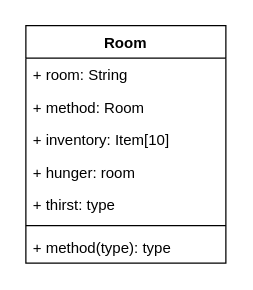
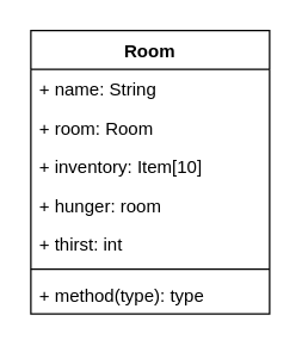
- <mxCell id="3" value="+ room: String" style="text;strokeColor=none;fillColor=none;align=left;verticalAlign=top;spacingLeft=4;spacingRight=4;overflow=hidden;rotatable=0;points=[[0,0.5],[1,0.5]];portConstraint=eastwest;" vertex="1" parent="2"><mxGeometry y="26" width="160" height="26" as="geometry" /></mxCell>
+ <mxCell id="3" value="+ name: String" style="text;strokeColor=none;fillColor=none;align=left;verticalAlign=top;spacingLeft=4;spacingRight=4;overflow=hidden;rotatable=0;points=[[0,0.5],[1,0.5]];portConstraint=eastwest;" vertex="1" parent="2"><mxGeometry y="26" width="160" height="26" as="geometry" /></mxCell>
- <mxCell id="4" value="+ method: Room" style="text;strokeColor=none;fillColor=none;align=left;verticalAlign=top;spacingLeft=4;spacingRight=4;overflow=hidden;rotatable=0;points=[[0,0.5],[1,0.5]];portConstraint=eastwest;" vertex="1" parent="2"><mxGeometry y="52" width="160" height="26" as="geometry" /></mxCell>
+ <mxCell id="4" value="+ room: Room" style="text;strokeColor=none;fillColor=none;align=left;verticalAlign=top;spacingLeft=4;spacingRight=4;overflow=hidden;rotatable=0;points=[[0,0.5],[1,0.5]];portConstraint=eastwest;" vertex="1" parent="2"><mxGeometry y="52" width="160" height="26" as="geometry" /></mxCell>
- <mxCell id="7" value="+ thirst: type" style="text;strokeColor=none;fillColor=none;align=left;verticalAlign=top;spacingLeft=4;spacingRight=4;overflow=hidden;rotatable=0;points=[[0,0.5],[1,0.5]];portConstraint=eastwest;" vertex="1" parent="2"><mxGeometry y="130" width="160" height="26" as="geometry" /></mxCell>
+ <mxCell id="7" value="+ thirst: int" style="text;strokeColor=none;fillColor=none;align=left;verticalAlign=top;spacingLeft=4;spacingRight=4;overflow=hidden;rotatable=0;points=[[0,0.5],[1,0.5]];portConstraint=eastwest;" vertex="1" parent="2"><mxGeometry y="130" width="160" height="26" as="geometry" /></mxCell>
